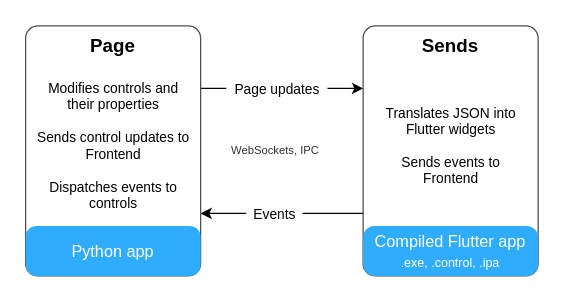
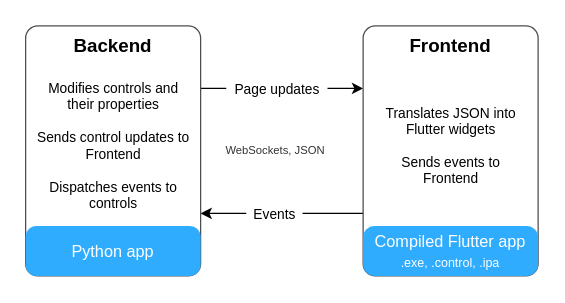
- <mxCell id="8" value="Page" style="rounded=1;whiteSpace=wrap;html=1;fontSize=15;labelPosition=center;verticalLabelPosition=middle;align=center;verticalAlign=top;arcSize=7;fontStyle=1;fillColor=none;strokeColor=#4D4D4D;" parent="1" vertex="1"><mxGeometry x="20" y="20" width="140" height="200" as="geometry" /></mxCell>
+ <mxCell id="8" value="Backend" style="rounded=1;whiteSpace=wrap;html=1;fontSize=15;labelPosition=center;verticalLabelPosition=middle;align=center;verticalAlign=top;arcSize=7;fontStyle=1;fillColor=none;strokeColor=#4D4D4D;" parent="1" vertex="1"><mxGeometry x="20" y="20" width="140" height="200" as="geometry" /></mxCell>
- <mxCell id="7" value="Sends" style="rounded=1;whiteSpace=wrap;html=1;fontSize=15;labelPosition=center;verticalLabelPosition=middle;align=center;verticalAlign=top;arcSize=7;fontStyle=1;fillColor=none;strokeColor=#4D4D4D;" parent="1" vertex="1"><mxGeometry x="290" y="20" width="140" height="200" as="geometry" /></mxCell>
+ <mxCell id="7" value="Frontend" style="rounded=1;whiteSpace=wrap;html=1;fontSize=15;labelPosition=center;verticalLabelPosition=middle;align=center;verticalAlign=top;arcSize=7;fontStyle=1;fillColor=none;strokeColor=#4D4D4D;" parent="1" vertex="1"><mxGeometry x="290" y="20" width="140" height="200" as="geometry" /></mxCell>
- <mxCell id="2" value="WebSockets, IPC" style="rounded=0;whiteSpace=wrap;html=1;strokeWidth=2;fontSize=9;align=center;strokeColor=none;fontColor=#333333;fillColor=none;" parent="1" vertex="1"><mxGeometry x="160" y="110" width="120" height="20" as="geometry" /></mxCell>
+ <mxCell id="2" value="WebSockets, JSON" style="rounded=0;whiteSpace=wrap;html=1;strokeWidth=2;fontSize=9;align=center;strokeColor=none;fontColor=#333333;fillColor=none;" parent="1" vertex="1"><mxGeometry x="160" y="110" width="120" height="20" as="geometry" /></mxCell>
